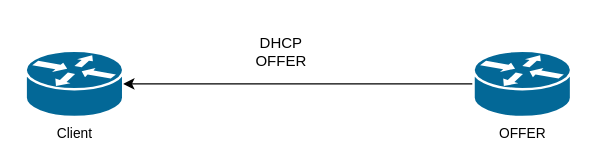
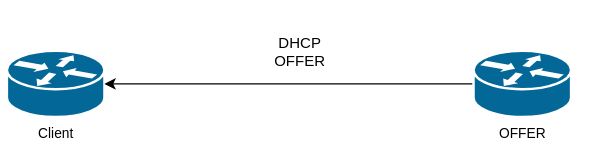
- <mxCell id="5" value="DHCP&lt;br&gt;OFFER" style="text;html=1;align=center;verticalAlign=middle;resizable=0;points=[];autosize=1;strokeColor=none;fillColor=none;" vertex="1" parent="1"><mxGeometry x="194" y="20" width="59" height="41" as="geometry" /></mxCell>
+ <mxCell id="5" value="DHCP&lt;br&gt;OFFER" style="text;html=1;align=center;verticalAlign=middle;resizable=0;points=[];autosize=1;strokeColor=none;fillColor=none;" vertex="1" parent="1"><mxGeometry x="209" y="20" width="59" height="41" as="geometry" /></mxCell>
- <mxCell id="2" value="Client" style="shape=mxgraph.cisco.routers.router;sketch=0;html=1;pointerEvents=1;dashed=0;fillColor=#036897;strokeColor=#ffffff;strokeWidth=2;verticalLabelPosition=bottom;verticalAlign=top;align=center;outlineConnect=0;fontFamily=Helvetica;fontSize=11;fontColor=default;" parent="1" vertex="1"><mxGeometry x="20" y="40" width="78" height="53" as="geometry" /></mxCell>
+ <mxCell id="2" value="Client" style="shape=mxgraph.cisco.routers.router;sketch=0;html=1;pointerEvents=1;dashed=0;fillColor=#036897;strokeColor=#ffffff;strokeWidth=2;verticalLabelPosition=bottom;verticalAlign=top;align=center;outlineConnect=0;fontFamily=Helvetica;fontSize=11;fontColor=default;" parent="1" vertex="1"><mxGeometry x="5" y="40" width="78" height="53" as="geometry" /></mxCell>
